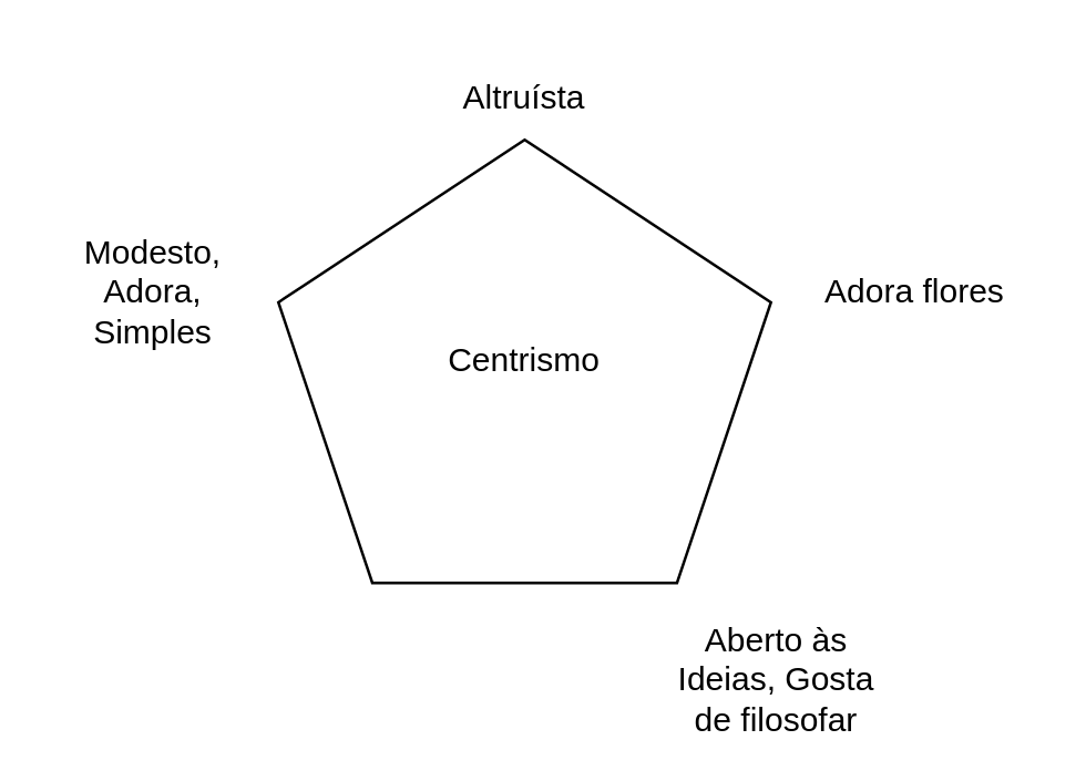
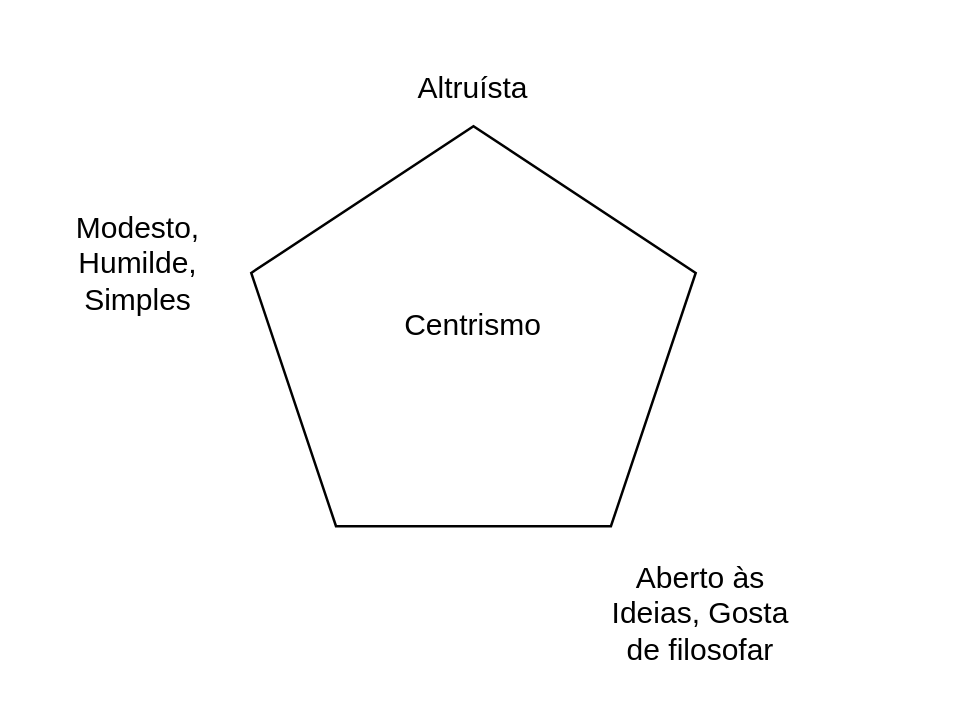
- <mxCell id="5" value="Modesto, Adora,&lt;br&gt;Simples" style="text;html=1;strokeColor=none;fillColor=none;align=center;verticalAlign=middle;whiteSpace=wrap;rounded=0;" parent="1" vertex="1"><mxGeometry x="20" y="90" width="70" height="30" as="geometry" /></mxCell>
+ <mxCell id="5" value="Modesto, Humilde,&lt;br&gt;Simples" style="text;html=1;strokeColor=none;fillColor=none;align=center;verticalAlign=middle;whiteSpace=wrap;rounded=0;" parent="1" vertex="1"><mxGeometry x="20" y="90" width="70" height="30" as="geometry" /></mxCell>
- <mxCell id="6" value="Adora flores" style="text;html=1;strokeColor=none;fillColor=none;align=center;verticalAlign=middle;whiteSpace=wrap;rounded=0;" parent="1" vertex="1"><mxGeometry x="290" y="90" width="80" height="30" as="geometry" /></mxCell>
